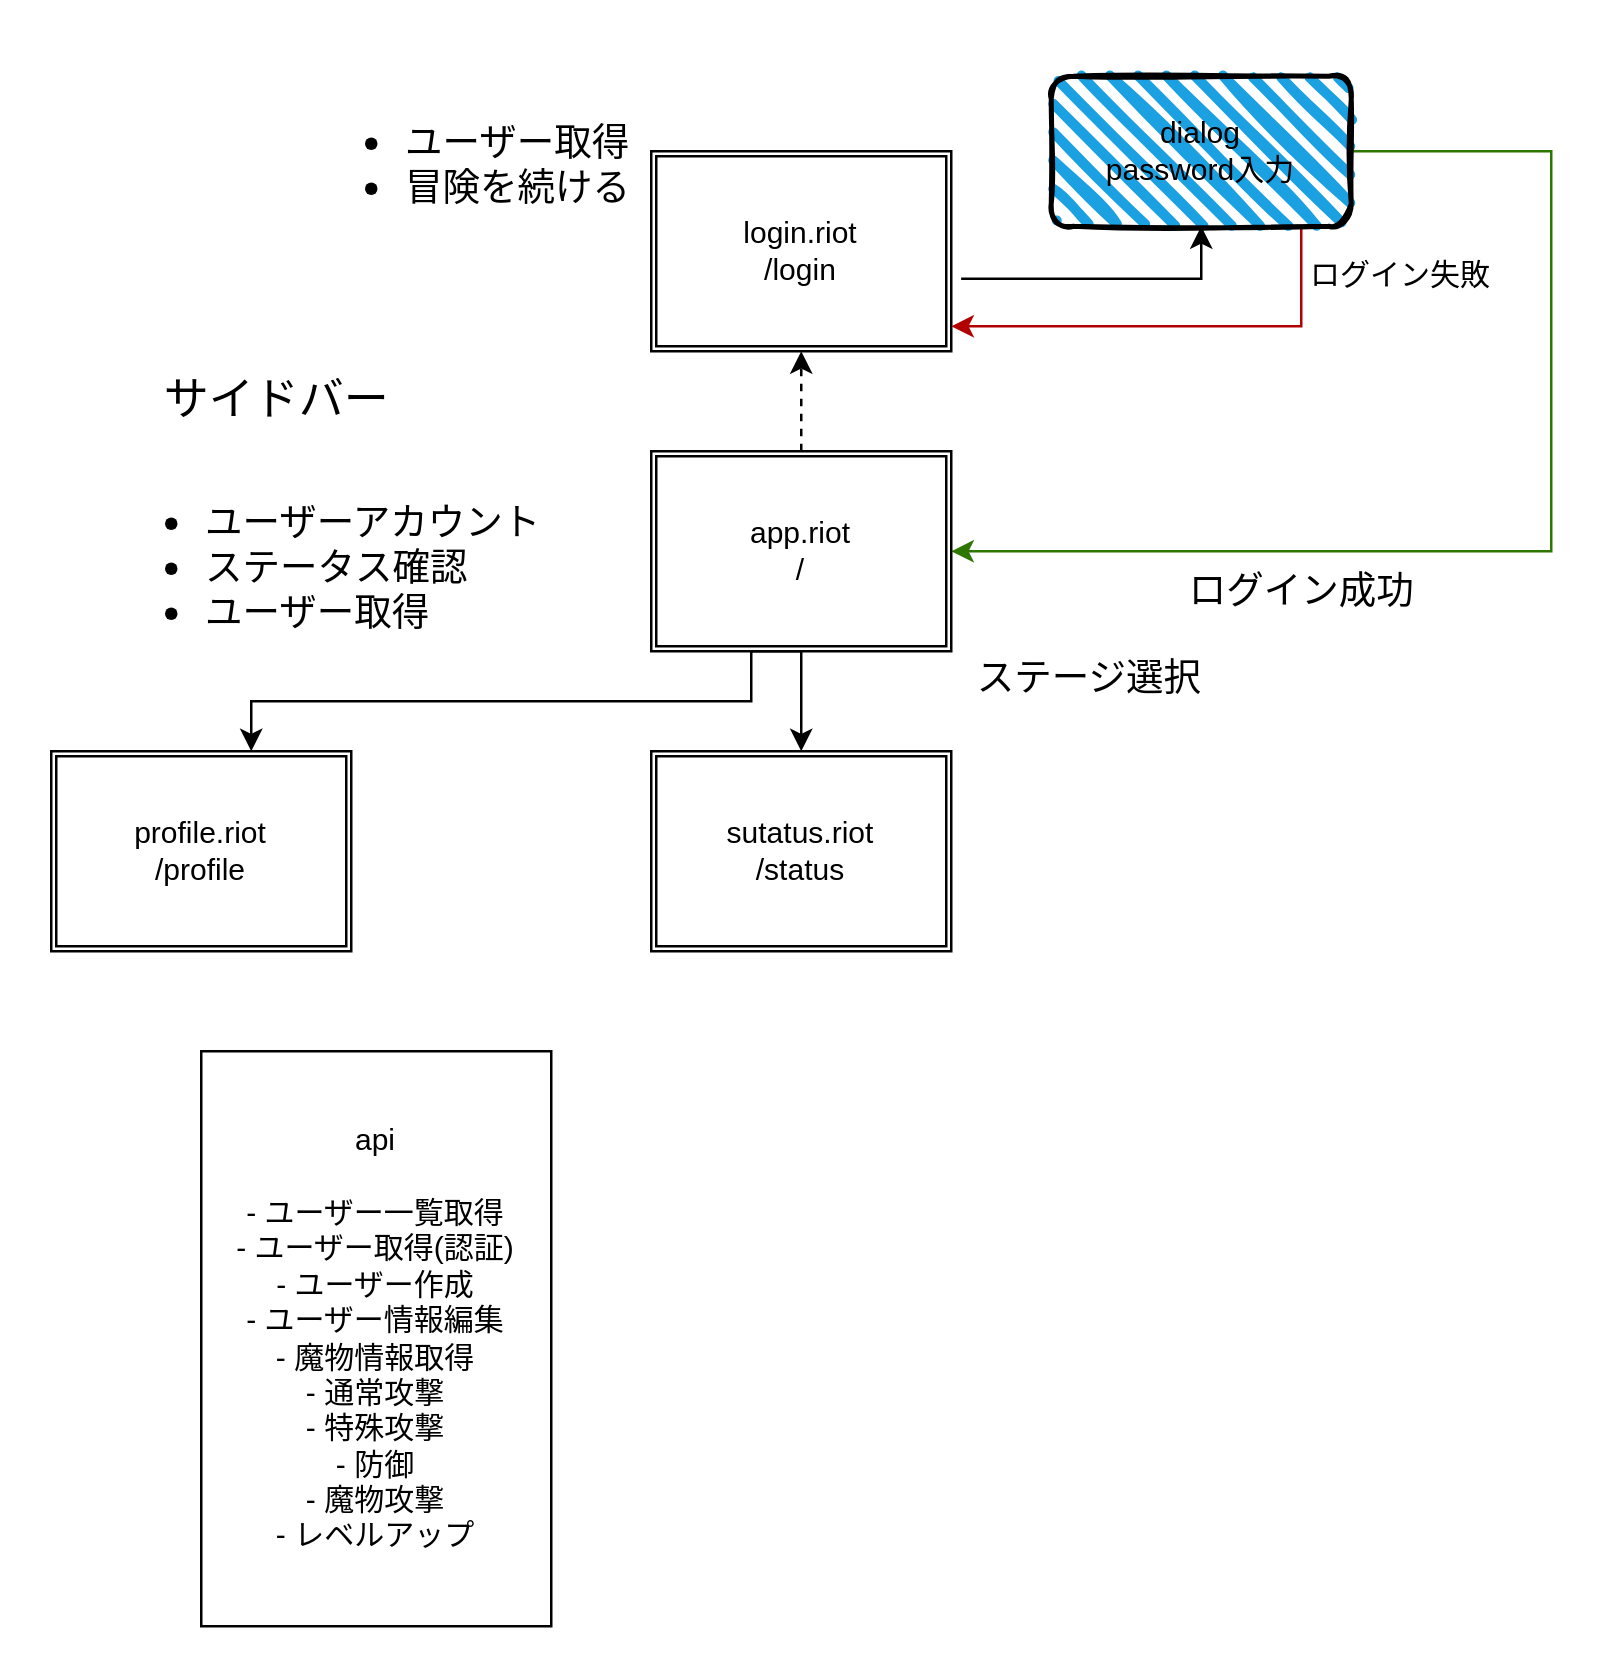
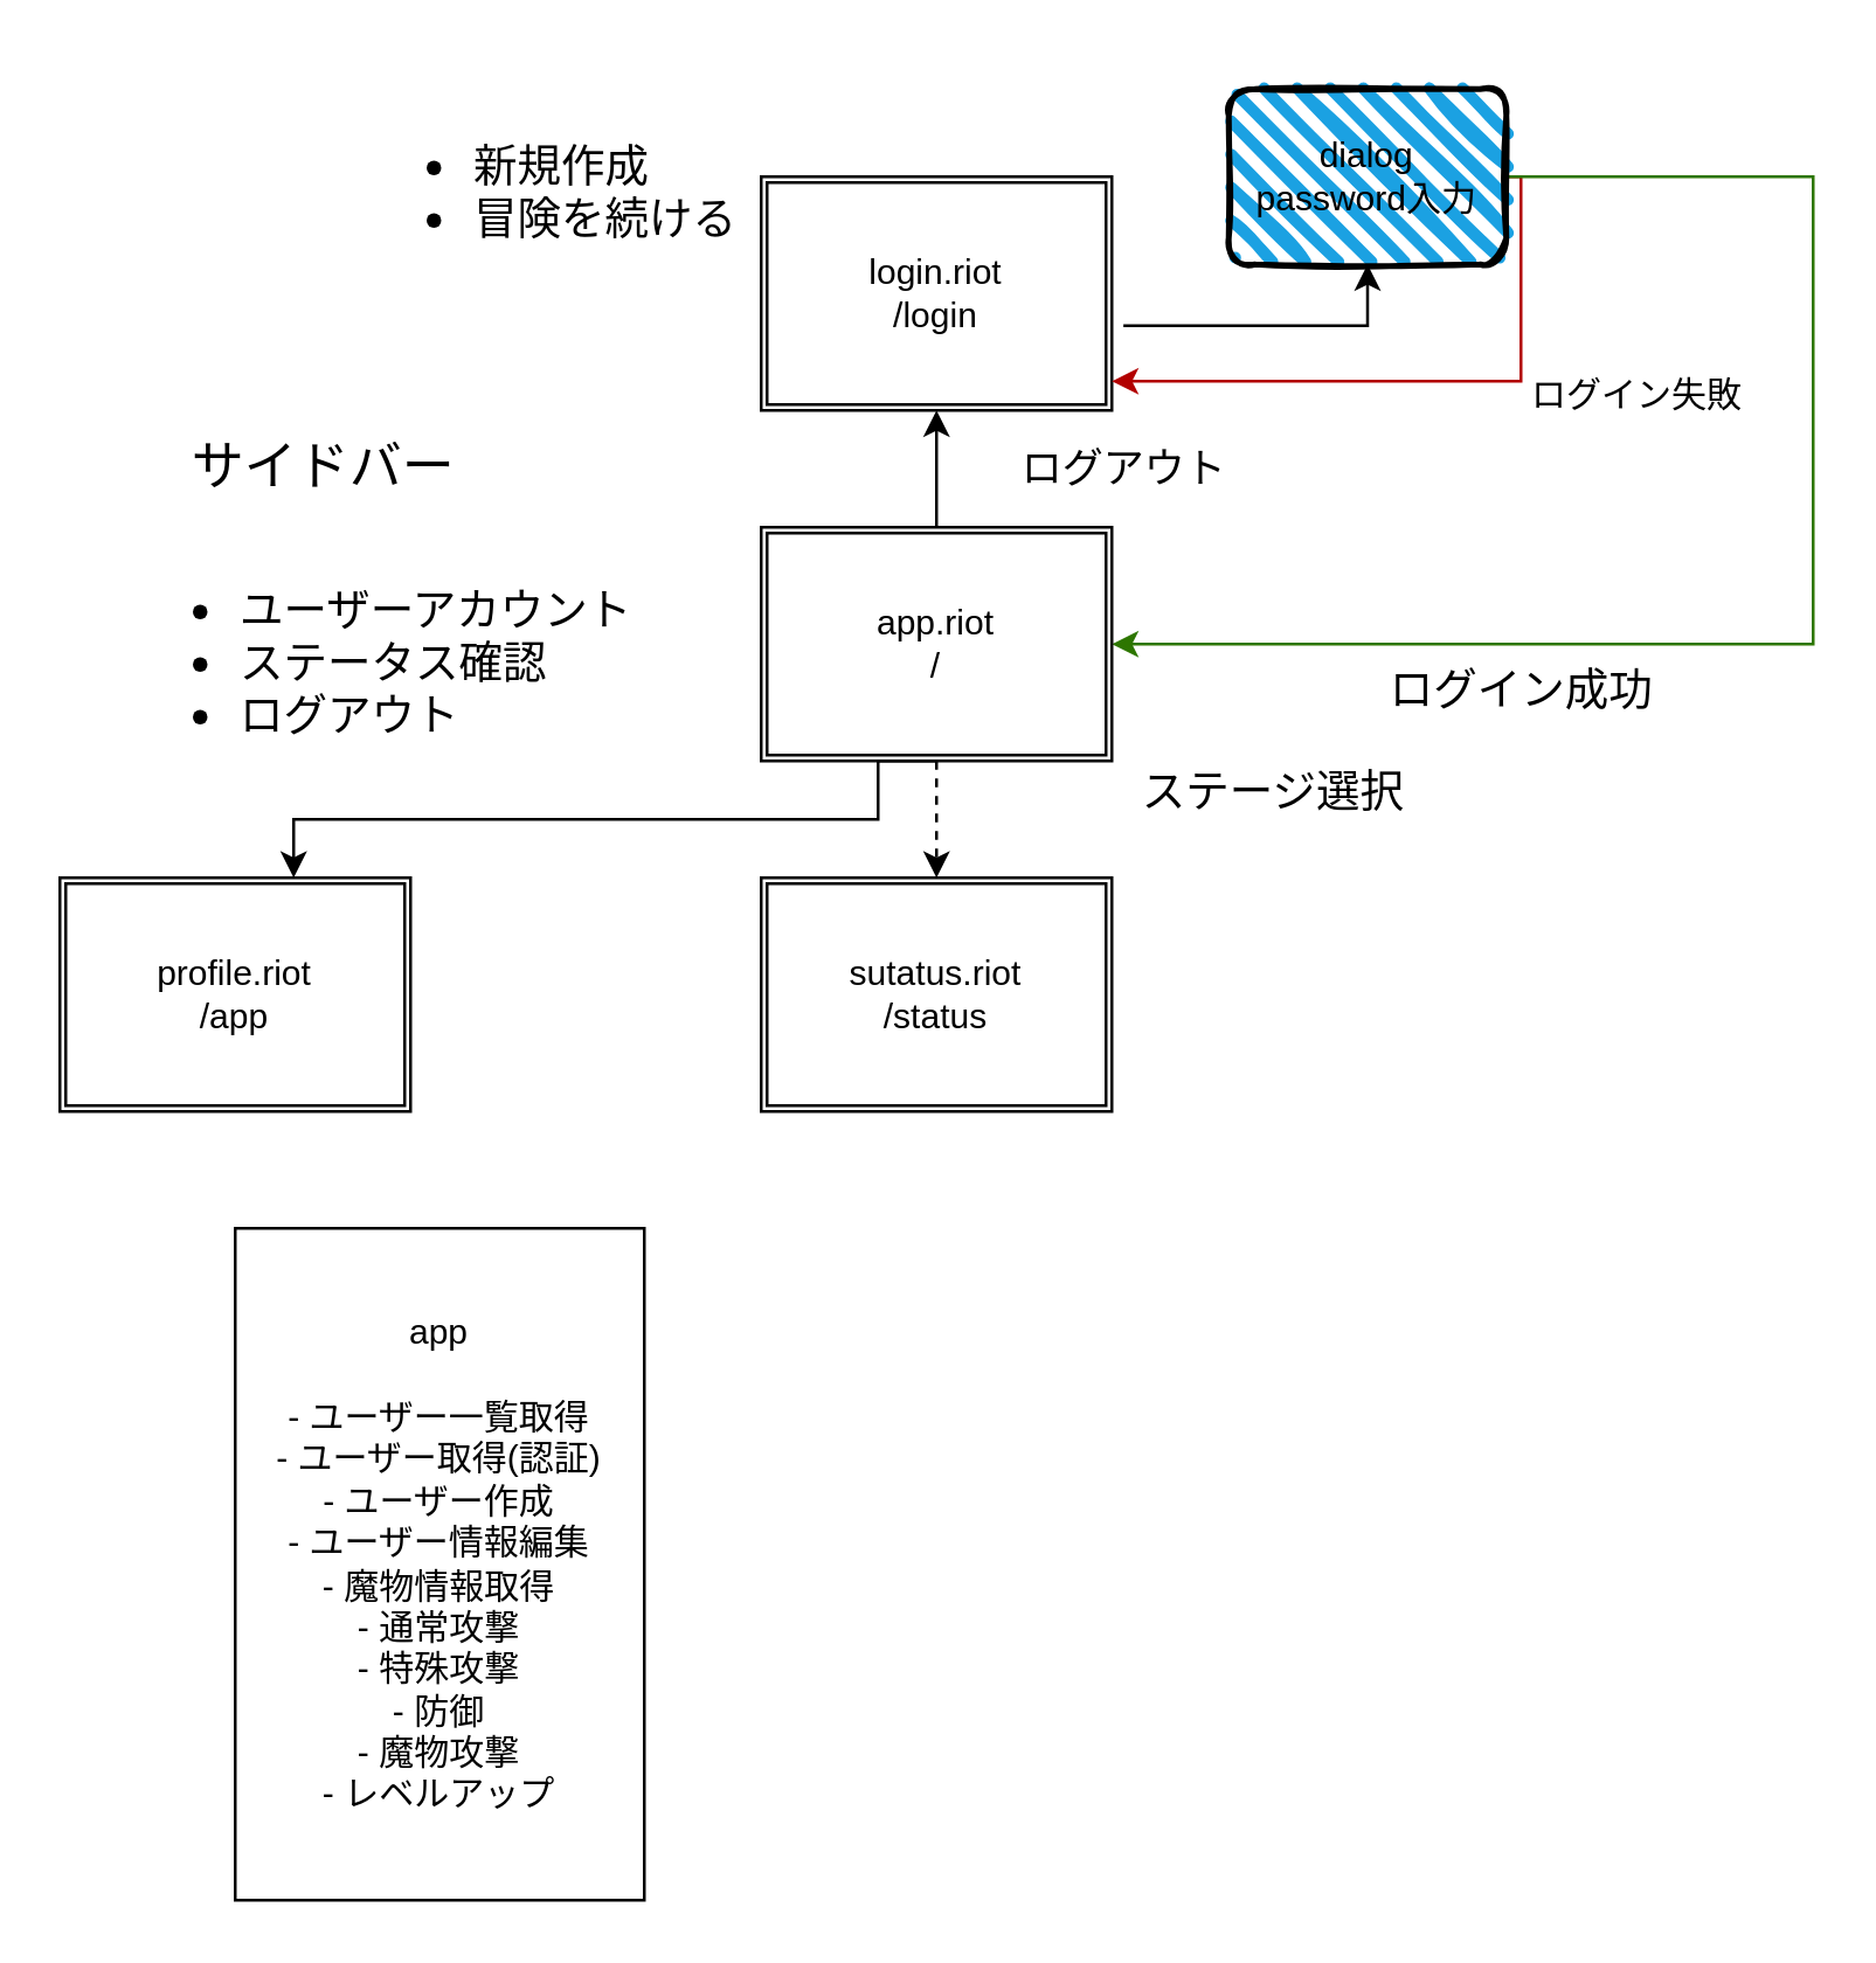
- <mxCell id="5" value="dialog&lt;br&gt;password入力" style="rounded=1;whiteSpace=wrap;html=1;strokeWidth=2;fillWeight=4;hachureGap=8;hachureAngle=45;fillColor=#1ba1e2;sketch=1;" parent="1" vertex="1"><mxGeometry x="420" y="30" width="120" height="60" as="geometry" /></mxCell>
+ <mxCell id="5" value="dialog&lt;br&gt;password入力" style="rounded=1;whiteSpace=wrap;html=1;strokeWidth=2;fillWeight=4;hachureGap=8;hachureAngle=45;fillColor=#1ba1e2;sketch=1;" parent="1" vertex="1"><mxGeometry x="420" y="30" width="95" height="60" as="geometry" /></mxCell>
- <mxCell id="19" value="&lt;ul&gt;&lt;li&gt;ユーザー取得&lt;/li&gt;&lt;li&gt;冒険を続ける&lt;/li&gt;&lt;/ul&gt;" style="text;strokeColor=none;fillColor=none;html=1;whiteSpace=wrap;verticalAlign=middle;overflow=hidden;fontSize=15;align=left;" parent="1" vertex="1"><mxGeometry x="120" width="140" height="90" as="geometry" y="20" /></mxCell>
+ <mxCell id="19" value="&lt;ul&gt;&lt;li&gt;新規作成&lt;/li&gt;&lt;li&gt;冒険を続ける&lt;/li&gt;&lt;/ul&gt;" style="text;strokeColor=none;fillColor=none;html=1;whiteSpace=wrap;verticalAlign=middle;overflow=hidden;fontSize=15;align=left;" parent="1" vertex="1"><mxGeometry x="120" width="140" height="90" as="geometry" y="20" /></mxCell>
- <mxCell id="7" value="ログイン失敗" style="text;html=1;strokeColor=none;fillColor=none;align=center;verticalAlign=middle;whiteSpace=wrap;rounded=0;" parent="1" vertex="1"><mxGeometry x="520" y="100" width="80" height="20" as="geometry" /></mxCell>
+ <mxCell id="7" value="ログイン失敗" style="text;html=1;strokeColor=none;fillColor=none;align=center;verticalAlign=middle;whiteSpace=wrap;rounded=0;" parent="1" vertex="1"><mxGeometry x="520" y="125" width="80" height="20" as="geometry" /></mxCell>
+ <mxCell id="17" value="ログアウト" style="text;strokeColor=none;fillColor=none;html=1;fontSize=14;fontStyle=0;verticalAlign=middle;align=center;" parent="1" vertex="1"><mxGeometry x="334" y="140" width="100" height="40" as="geometry" /></mxCell>
- <mxCell id="10" value="" style="edgeStyle=orthogonalEdgeStyle;rounded=0;orthogonalLoop=1;jettySize=auto;html=1;fontSize=12;dashed=1;" parent="1" source="11" target="2" edge="1"><mxGeometry relative="1" as="geometry" /></mxCell>
+ <mxCell id="10" value="" style="edgeStyle=orthogonalEdgeStyle;rounded=0;orthogonalLoop=1;jettySize=auto;html=1;fontSize=12;" parent="1" source="11" target="2" edge="1"><mxGeometry relative="1" as="geometry" /></mxCell>
- <mxCell id="13" value="&lt;ul&gt;&lt;li&gt;ユーザーアカウント&lt;/li&gt;&lt;li&gt;ステータス確認&lt;/li&gt;&lt;li&gt;ユーザー取得&lt;/li&gt;&lt;/ul&gt;&lt;div&gt;&lt;br&gt;&lt;/div&gt;" style="text;strokeColor=none;fillColor=none;html=1;whiteSpace=wrap;verticalAlign=middle;overflow=hidden;fontSize=15;horizontal=1;labelPosition=center;verticalLabelPosition=middle;align=left;" parent="1" vertex="1"><mxGeometry x="40" y="155" width="200" height="160" as="geometry" /></mxCell>
+ <mxCell id="13" value="&lt;ul&gt;&lt;li&gt;ユーザーアカウント&lt;/li&gt;&lt;li&gt;ステータス確認&lt;/li&gt;&lt;li&gt;ログアウト&lt;/li&gt;&lt;/ul&gt;&lt;div&gt;&lt;br&gt;&lt;/div&gt;" style="text;strokeColor=none;fillColor=none;html=1;whiteSpace=wrap;verticalAlign=middle;overflow=hidden;fontSize=15;horizontal=1;labelPosition=center;verticalLabelPosition=middle;align=left;" parent="1" vertex="1"><mxGeometry x="40" y="155" width="200" height="160" as="geometry" /></mxCell>
- <mxCell id="9" value="" style="edgeStyle=orthogonalEdgeStyle;rounded=0;orthogonalLoop=1;jettySize=auto;html=1;fontSize=12;entryX=0.5;entryY=0;entryDx=0;entryDy=0;" parent="1" source="11" target="16" edge="1"><mxGeometry relative="1" as="geometry"><mxPoint x="380" y="280" as="targetPoint" /><Array as="points" /></mxGeometry></mxCell>
+ <mxCell id="9" value="" style="edgeStyle=orthogonalEdgeStyle;rounded=0;orthogonalLoop=1;jettySize=auto;html=1;fontSize=12;entryX=0.5;entryY=0;entryDx=0;entryDy=0;dashed=1;" parent="1" source="11" target="16" edge="1"><mxGeometry relative="1" as="geometry"><mxPoint x="380" y="280" as="targetPoint" /><Array as="points" /></mxGeometry></mxCell>
- <mxCell id="15" value="profile.riot&lt;br&gt;/profile" style="shape=ext;double=1;rounded=0;whiteSpace=wrap;html=1;fontSize=12;align=center;" parent="1" vertex="1"><mxGeometry y="300" width="120" height="80" as="geometry" x="20" /></mxCell>
+ <mxCell id="15" value="profile.riot&lt;br&gt;/app" style="shape=ext;double=1;rounded=0;whiteSpace=wrap;html=1;fontSize=12;align=center;" parent="1" vertex="1"><mxGeometry y="300" width="120" height="80" as="geometry" x="20" /></mxCell>
- <mxCell id="20" value="api&lt;br&gt;&lt;br&gt;- ユーザー一覧取得&lt;br&gt;- ユーザー取得(認証)&lt;br&gt;- ユーザー作成&lt;br&gt;- ユーザー情報編集&lt;br&gt;- 魔物情報取得&lt;br&gt;- 通常攻撃&lt;br&gt;- 特殊攻撃&lt;br&gt;- 防御&lt;br&gt;- 魔物攻撃&lt;br&gt;- レベルアップ&lt;br&gt;" style="rounded=0;whiteSpace=wrap;html=1;" vertex="1" parent="1"><mxGeometry x="80" y="420" width="140" height="230" as="geometry" /></mxCell>
+ <mxCell id="20" value="app&lt;br&gt;&lt;br&gt;- ユーザー一覧取得&lt;br&gt;- ユーザー取得(認証)&lt;br&gt;- ユーザー作成&lt;br&gt;- ユーザー情報編集&lt;br&gt;- 魔物情報取得&lt;br&gt;- 通常攻撃&lt;br&gt;- 特殊攻撃&lt;br&gt;- 防御&lt;br&gt;- 魔物攻撃&lt;br&gt;- レベルアップ&lt;br&gt;" style="rounded=0;whiteSpace=wrap;html=1;" vertex="1" parent="1"><mxGeometry x="80" y="420" width="140" height="230" as="geometry" /></mxCell>
